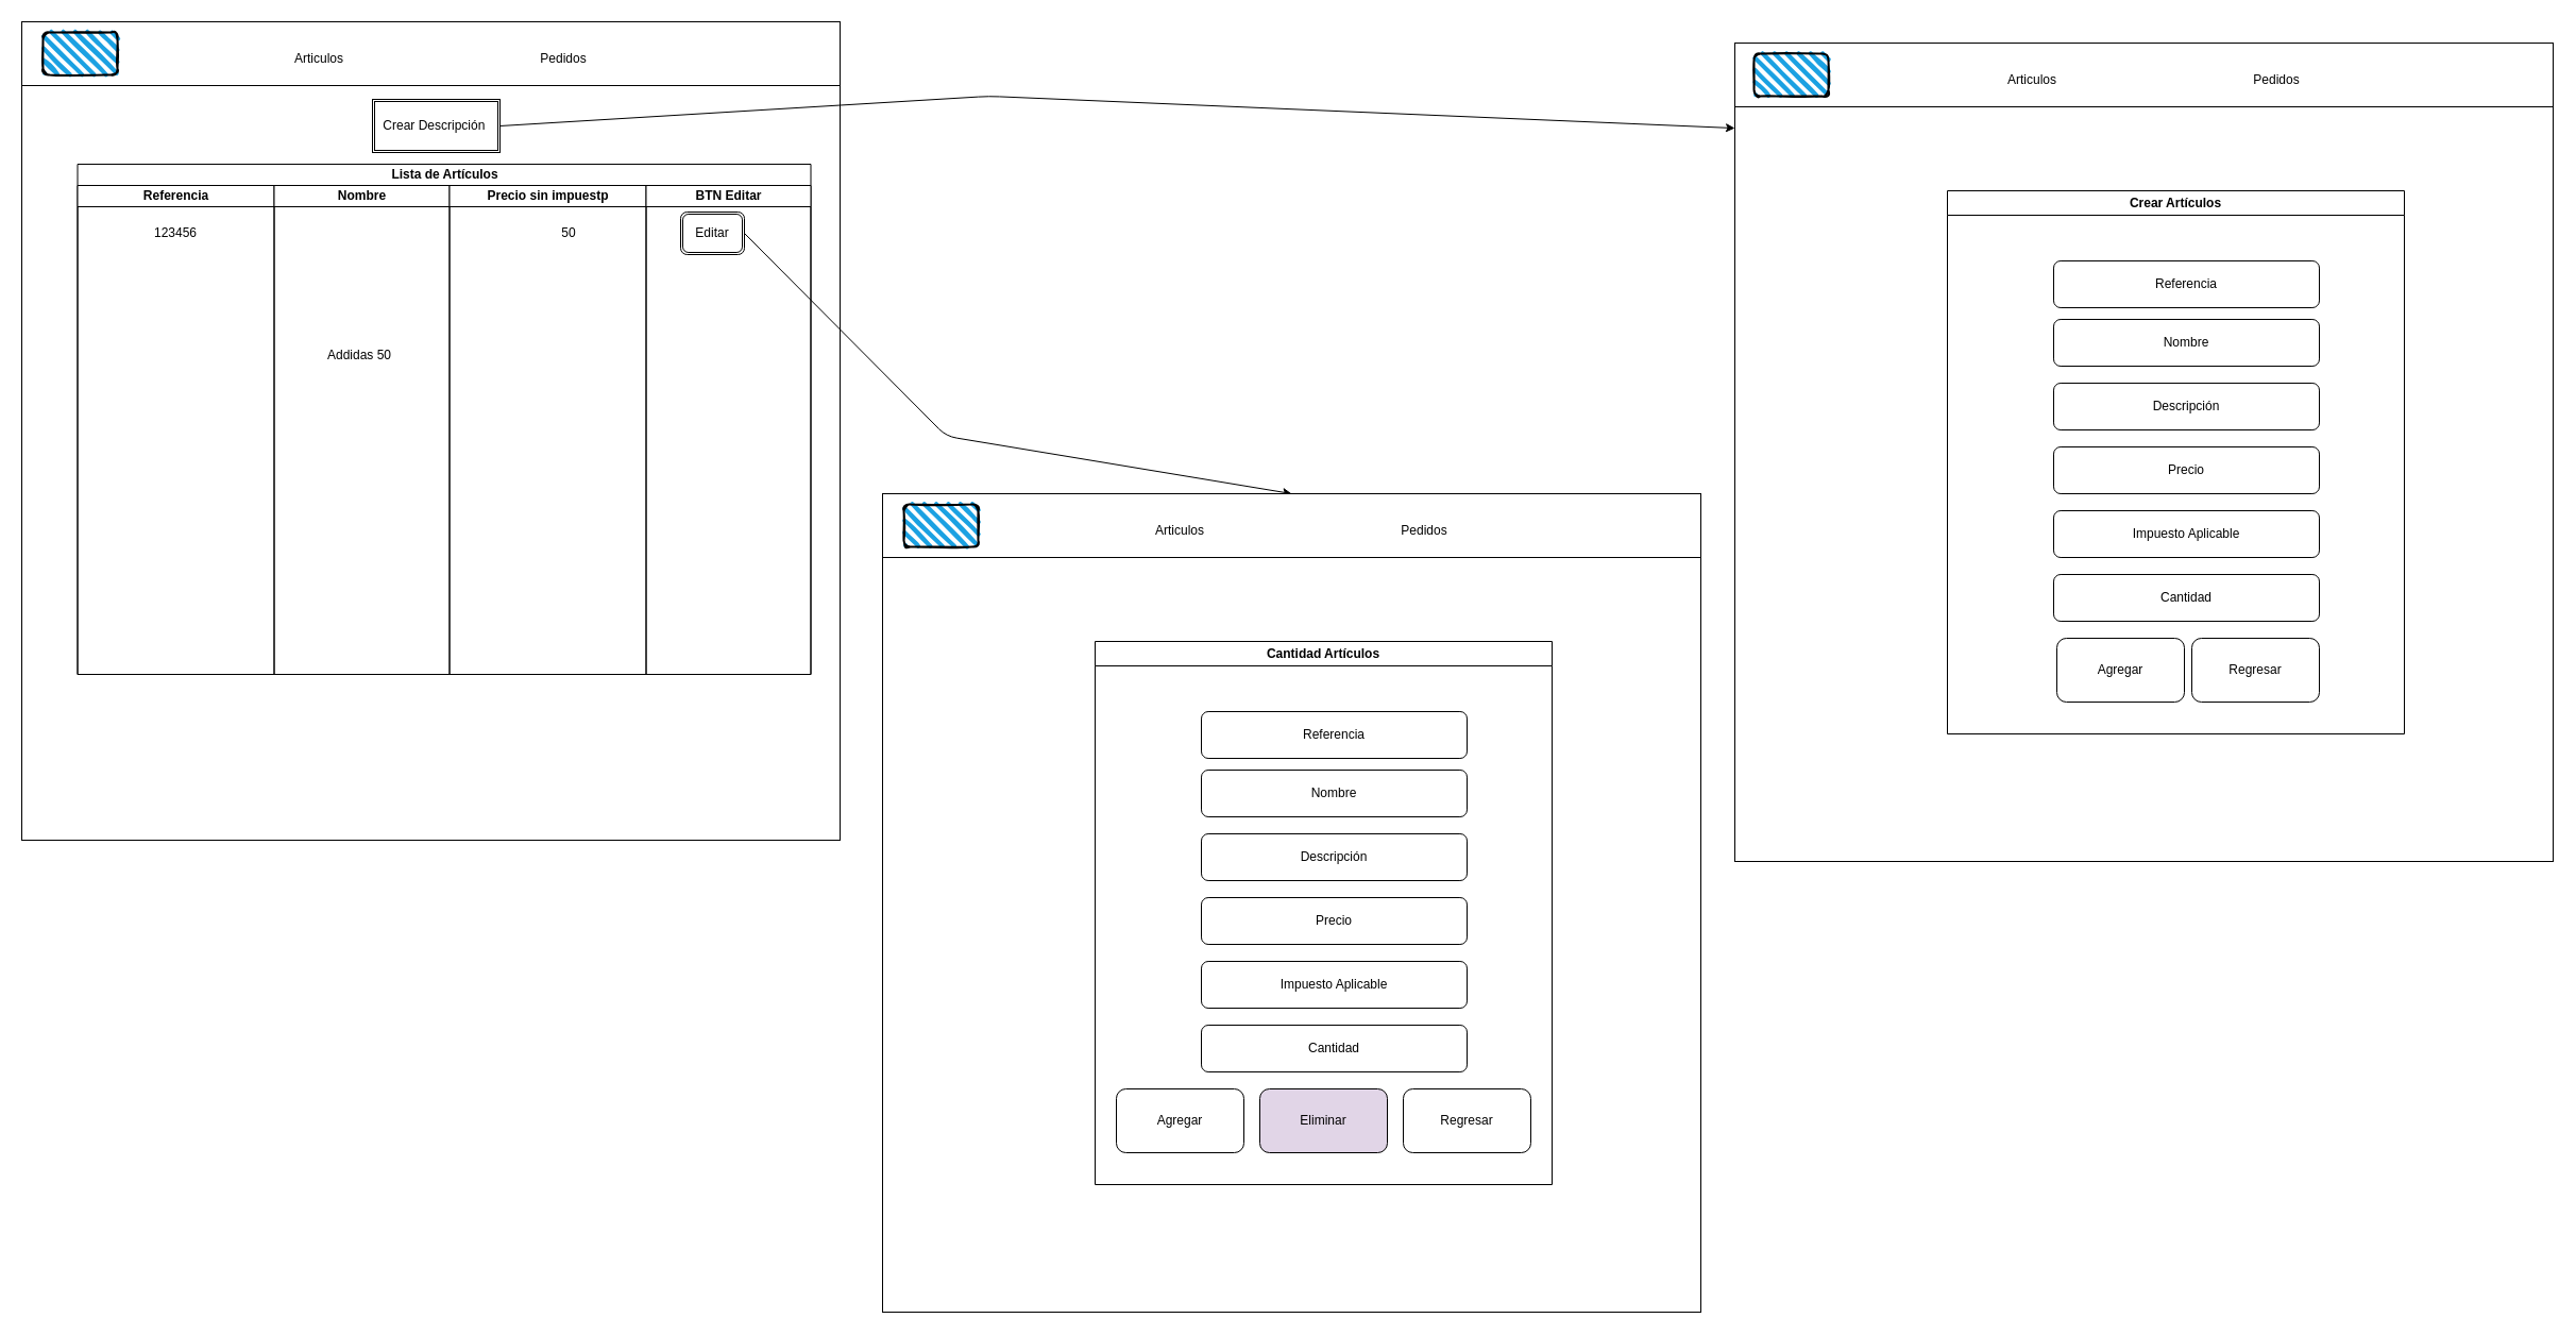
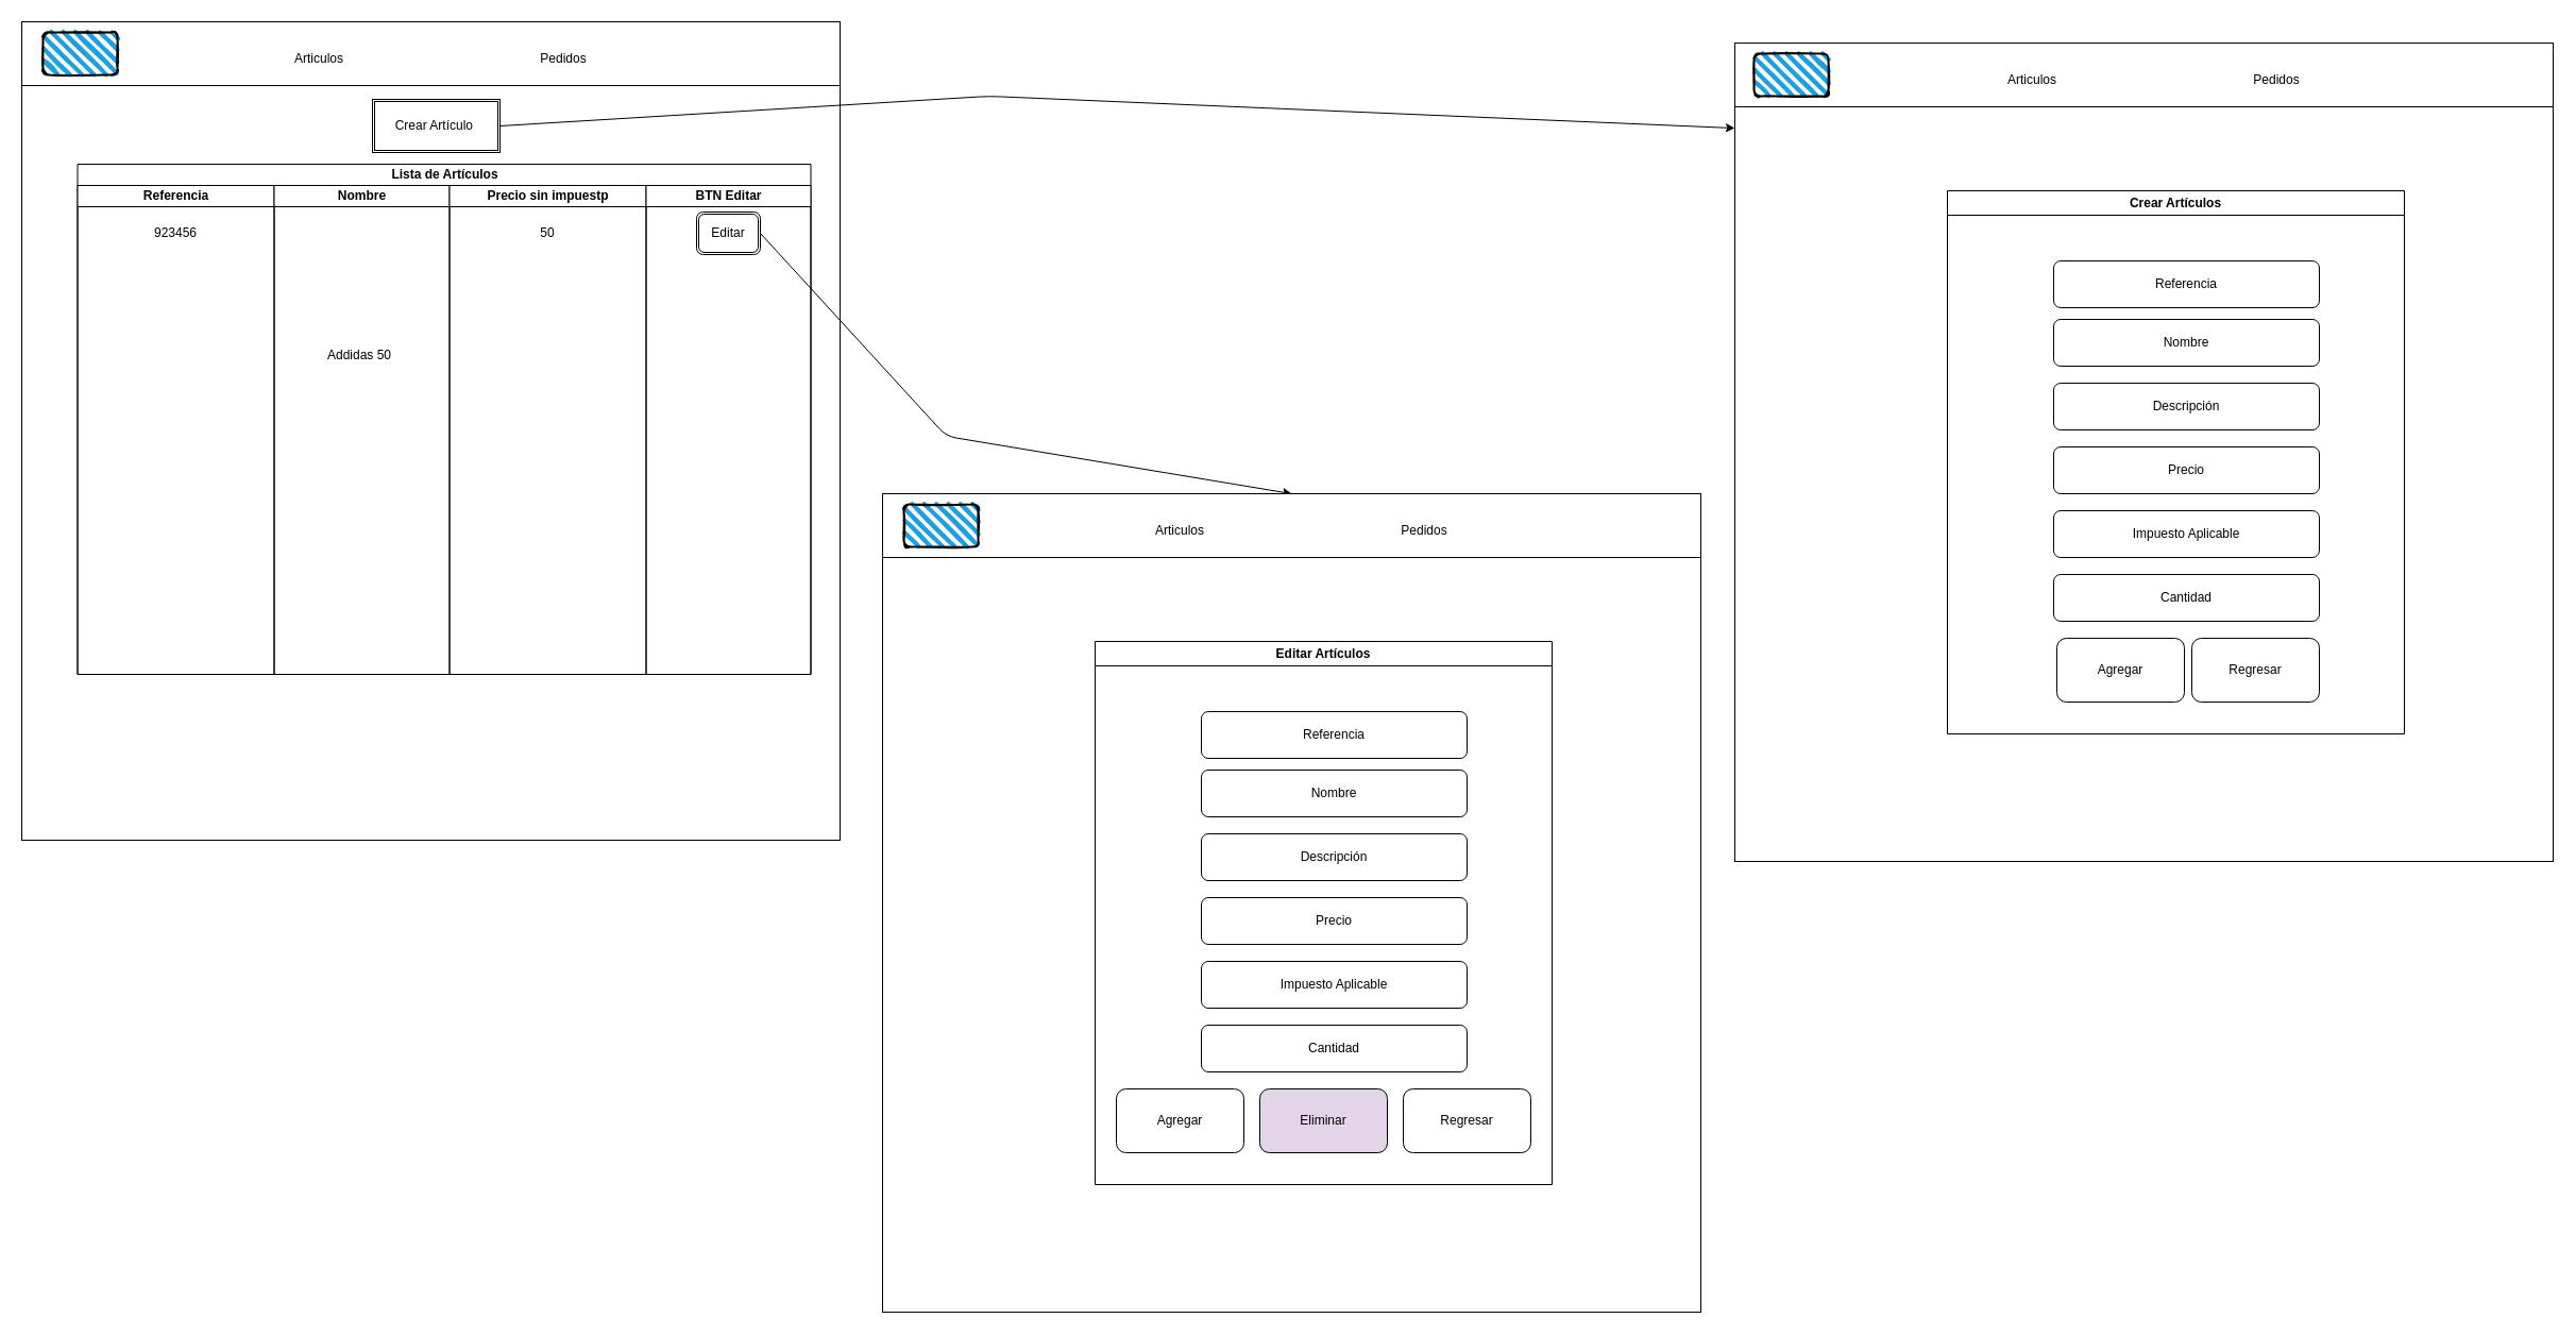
- <mxCell id="16" value="Crear Descripción&amp;nbsp;" style="shape=ext;double=1;rounded=0;whiteSpace=wrap;html=1;" parent="1" vertex="1"><mxGeometry x="350" y="93" width="120" height="50" as="geometry" /></mxCell>
+ <mxCell id="16" value="Crear Artículo&amp;nbsp;" style="shape=ext;double=1;rounded=0;whiteSpace=wrap;html=1;" parent="1" vertex="1"><mxGeometry x="350" y="93" width="120" height="50" as="geometry" /></mxCell>
- <mxCell id="6" value="123456" style="text;html=1;strokeColor=none;fillColor=none;align=center;verticalAlign=middle;whiteSpace=wrap;rounded=0;" parent="5" vertex="1"><mxGeometry x="62.5" y="30" width="60" height="30" as="geometry" /></mxCell>
+ <mxCell id="6" value="923456" style="text;html=1;strokeColor=none;fillColor=none;align=center;verticalAlign=middle;whiteSpace=wrap;rounded=0;" parent="5" vertex="1"><mxGeometry x="62.5" y="30" width="60" height="30" as="geometry" /></mxCell>
- <mxCell id="10" value="50" style="text;html=1;strokeColor=none;fillColor=none;align=center;verticalAlign=middle;whiteSpace=wrap;rounded=0;" parent="9" vertex="1"><mxGeometry x="82.5" y="30" width="60" height="30" as="geometry" /></mxCell>
+ <mxCell id="10" value="50" style="text;html=1;strokeColor=none;fillColor=none;align=center;verticalAlign=middle;whiteSpace=wrap;rounded=0;" parent="9" vertex="1"><mxGeometry x="62.5" y="30" width="60" height="30" as="geometry" /></mxCell>
- <mxCell id="12" value="Editar" style="shape=ext;double=1;rounded=1;whiteSpace=wrap;html=1;" parent="11" vertex="1"><mxGeometry x="32.5" y="25" width="60" height="40" as="geometry" /></mxCell>
+ <mxCell id="12" value="Editar" style="shape=ext;double=1;rounded=1;whiteSpace=wrap;html=1;" parent="11" vertex="1"><mxGeometry x="47.5" y="25" width="60" height="40" as="geometry" /></mxCell>
- <mxCell id="35" value="Cantidad Artículos" style="swimlane;whiteSpace=wrap;html=1;" parent="1" vertex="1"><mxGeometry x="1030" y="603" width="430" height="511" as="geometry" /></mxCell>
+ <mxCell id="35" value="Editar Artículos" style="swimlane;whiteSpace=wrap;html=1;" parent="1" vertex="1"><mxGeometry x="1030" y="603" width="430" height="511" as="geometry" /></mxCell>
